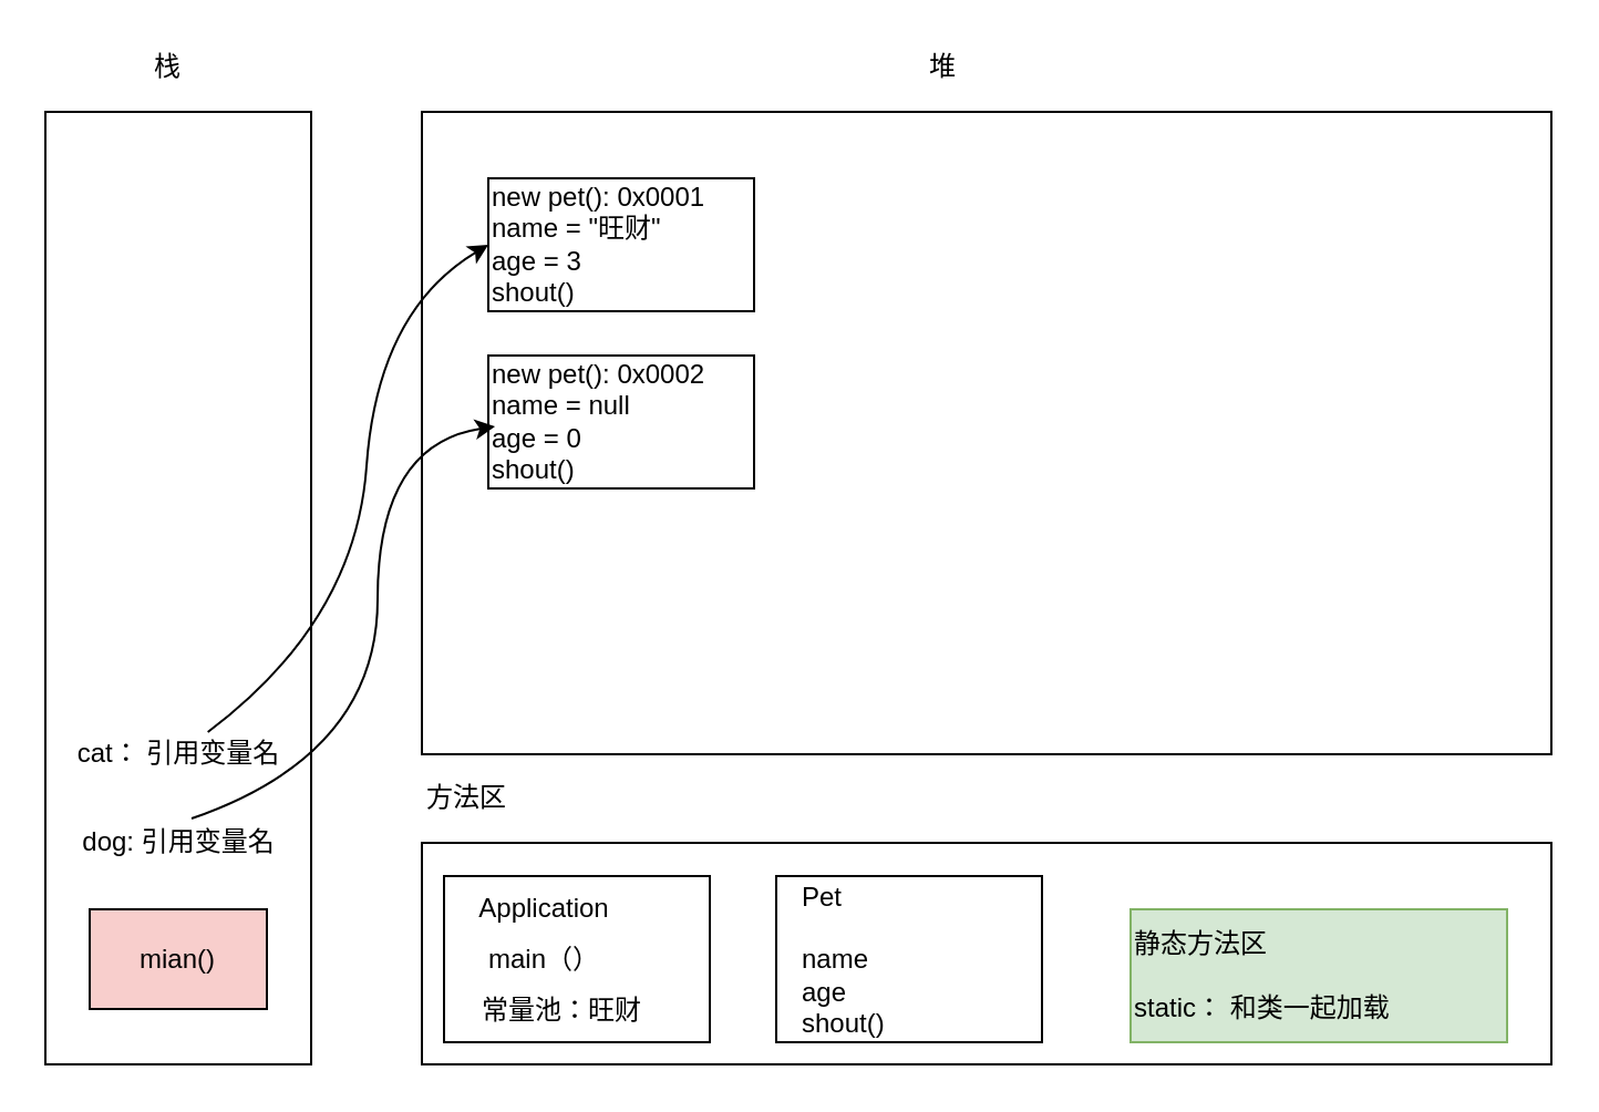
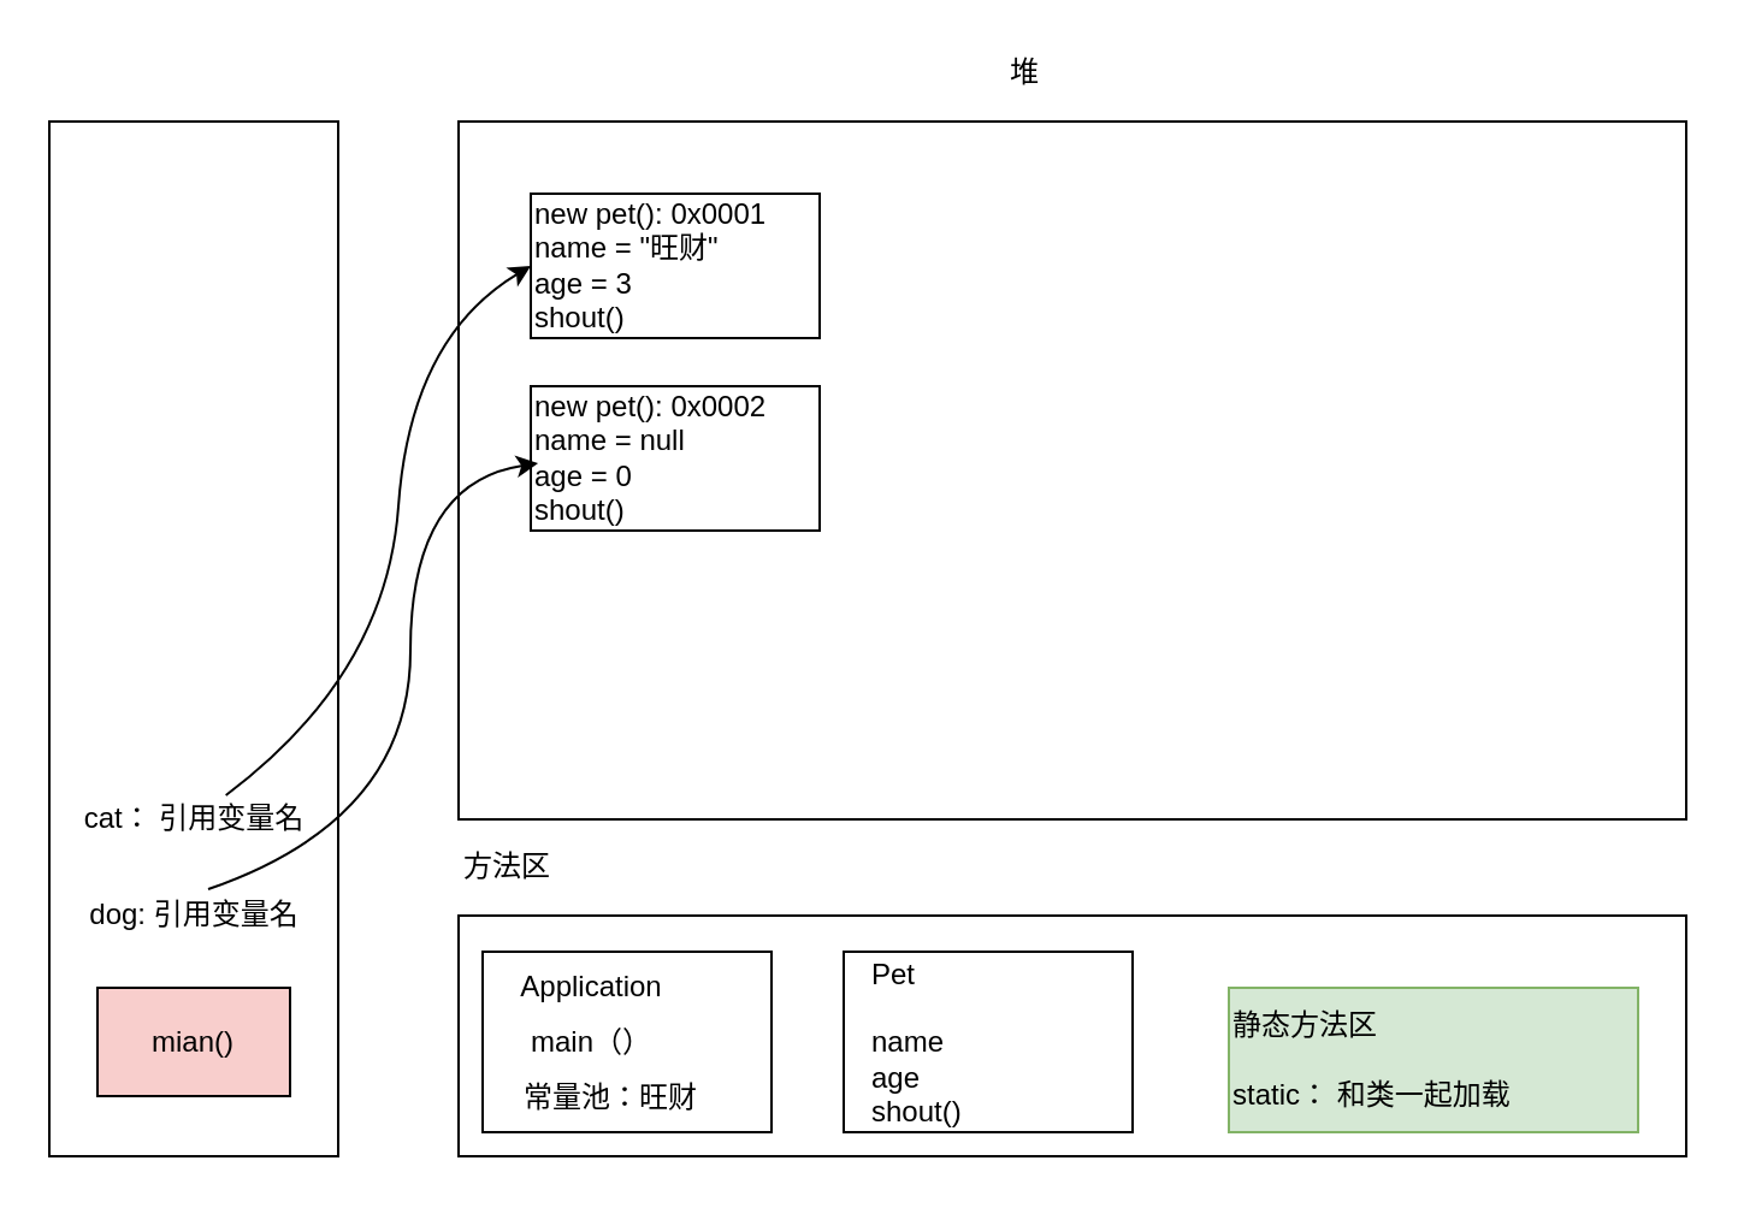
- <mxCell id="6" value="栈" style="text;html=1;align=center;verticalAlign=middle;resizable=0;points=[];autosize=1;strokeColor=none;" vertex="1" parent="1"><mxGeometry x="60" y="20" width="30" height="20" as="geometry" /></mxCell>
